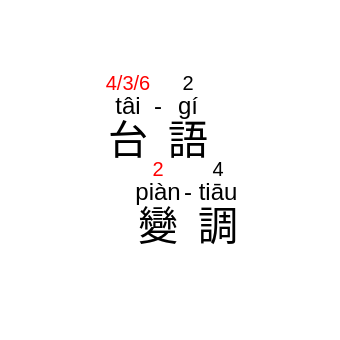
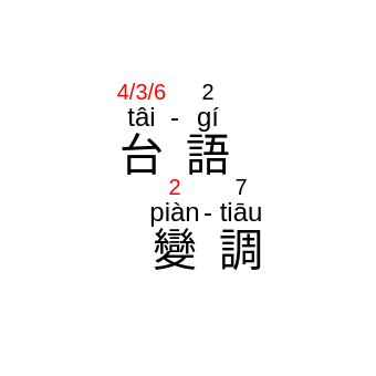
- <mxCell id="6" value="4" style="text;html=1;align=center;verticalAlign=middle;whiteSpace=wrap;rounded=0;fontSize=10;" vertex="1" parent="1"><mxGeometry x="99" y="79" width="20" height="10" as="geometry" /></mxCell>
+ <mxCell id="6" value="7" style="text;html=1;align=center;verticalAlign=middle;whiteSpace=wrap;rounded=0;fontSize=10;" vertex="1" parent="1"><mxGeometry x="99" y="79" width="20" height="10" as="geometry" /></mxCell>
